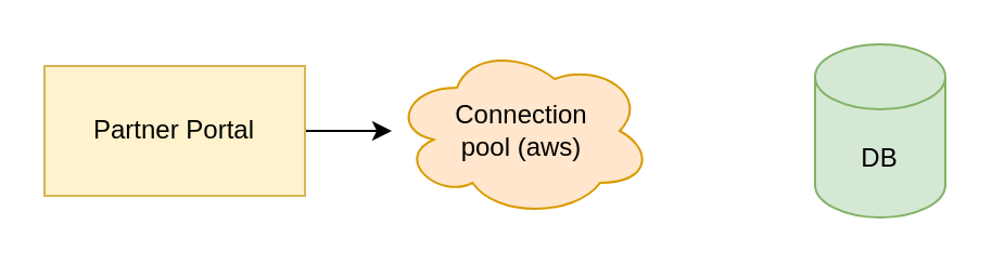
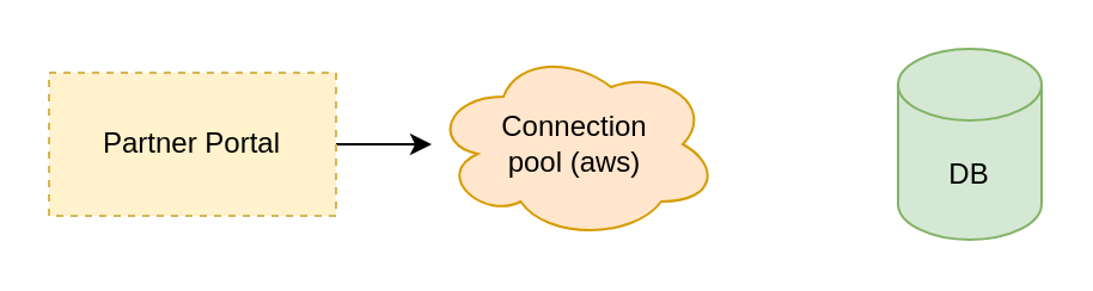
- <mxCell id="3" value="Partner Portal" style="rounded=0;whiteSpace=wrap;html=1;fillColor=#fff2cc;strokeColor=#d6b656;" vertex="1" parent="1"><mxGeometry x="20" y="30" width="120" height="60" as="geometry" /></mxCell>
+ <mxCell id="3" value="Partner Portal" style="rounded=0;whiteSpace=wrap;html=1;fillColor=#fff2cc;strokeColor=#d6b656;dashed=1;" vertex="1" parent="1"><mxGeometry x="20" y="30" width="120" height="60" as="geometry" /></mxCell>
